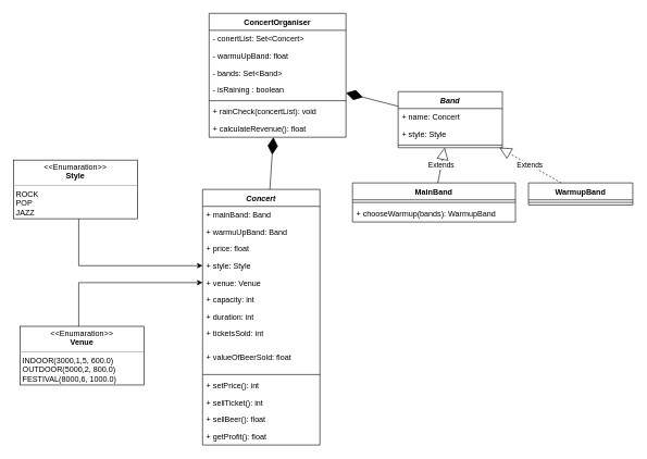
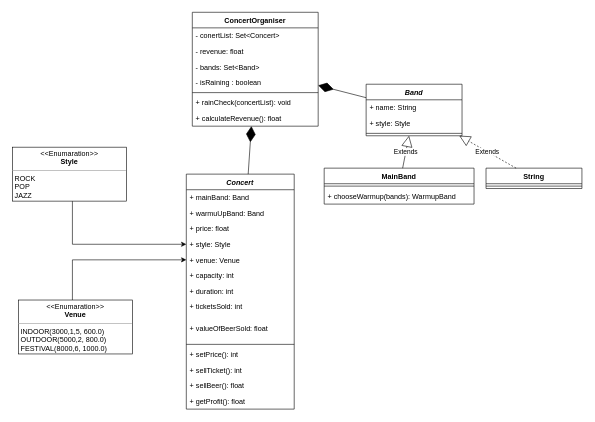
- <mxCell id="4" value="- warmuUpBand: float" style="text;strokeColor=none;fillColor=none;align=left;verticalAlign=top;spacingLeft=4;spacingRight=4;overflow=hidden;rotatable=0;points=[[0,0.5],[1,0.5]];portConstraint=eastwest;" vertex="1" parent="2"><mxGeometry y="52" width="210" height="26" as="geometry" /></mxCell>
+ <mxCell id="4" value="- revenue: float" style="text;strokeColor=none;fillColor=none;align=left;verticalAlign=top;spacingLeft=4;spacingRight=4;overflow=hidden;rotatable=0;points=[[0,0.5],[1,0.5]];portConstraint=eastwest;" vertex="1" parent="2"><mxGeometry y="52" width="210" height="26" as="geometry" /></mxCell>
- <mxCell id="31" value="+ name: Concert" style="text;strokeColor=none;fillColor=none;align=left;verticalAlign=top;spacingLeft=4;spacingRight=4;overflow=hidden;rotatable=0;points=[[0,0.5],[1,0.5]];portConstraint=eastwest;" vertex="1" parent="30"><mxGeometry y="26" width="160" height="26" as="geometry" /></mxCell>
+ <mxCell id="31" value="+ name: String" style="text;strokeColor=none;fillColor=none;align=left;verticalAlign=top;spacingLeft=4;spacingRight=4;overflow=hidden;rotatable=0;points=[[0,0.5],[1,0.5]];portConstraint=eastwest;" vertex="1" parent="30"><mxGeometry y="26" width="160" height="26" as="geometry" /></mxCell>
- <mxCell id="34" value="WarmupBand" style="swimlane;fontStyle=1;align=center;verticalAlign=top;childLayout=stackLayout;horizontal=1;startSize=26;horizontalStack=0;resizeParent=1;resizeParentMax=0;resizeLast=0;collapsible=1;marginBottom=0;" vertex="1" parent="1"><mxGeometry x="810" y="280" width="160" height="34" as="geometry" /></mxCell>
+ <mxCell id="34" value="String" style="swimlane;fontStyle=1;align=center;verticalAlign=top;childLayout=stackLayout;horizontal=1;startSize=26;horizontalStack=0;resizeParent=1;resizeParentMax=0;resizeLast=0;collapsible=1;marginBottom=0;" vertex="1" parent="1"><mxGeometry x="810" y="280" width="160" height="34" as="geometry" /></mxCell>
